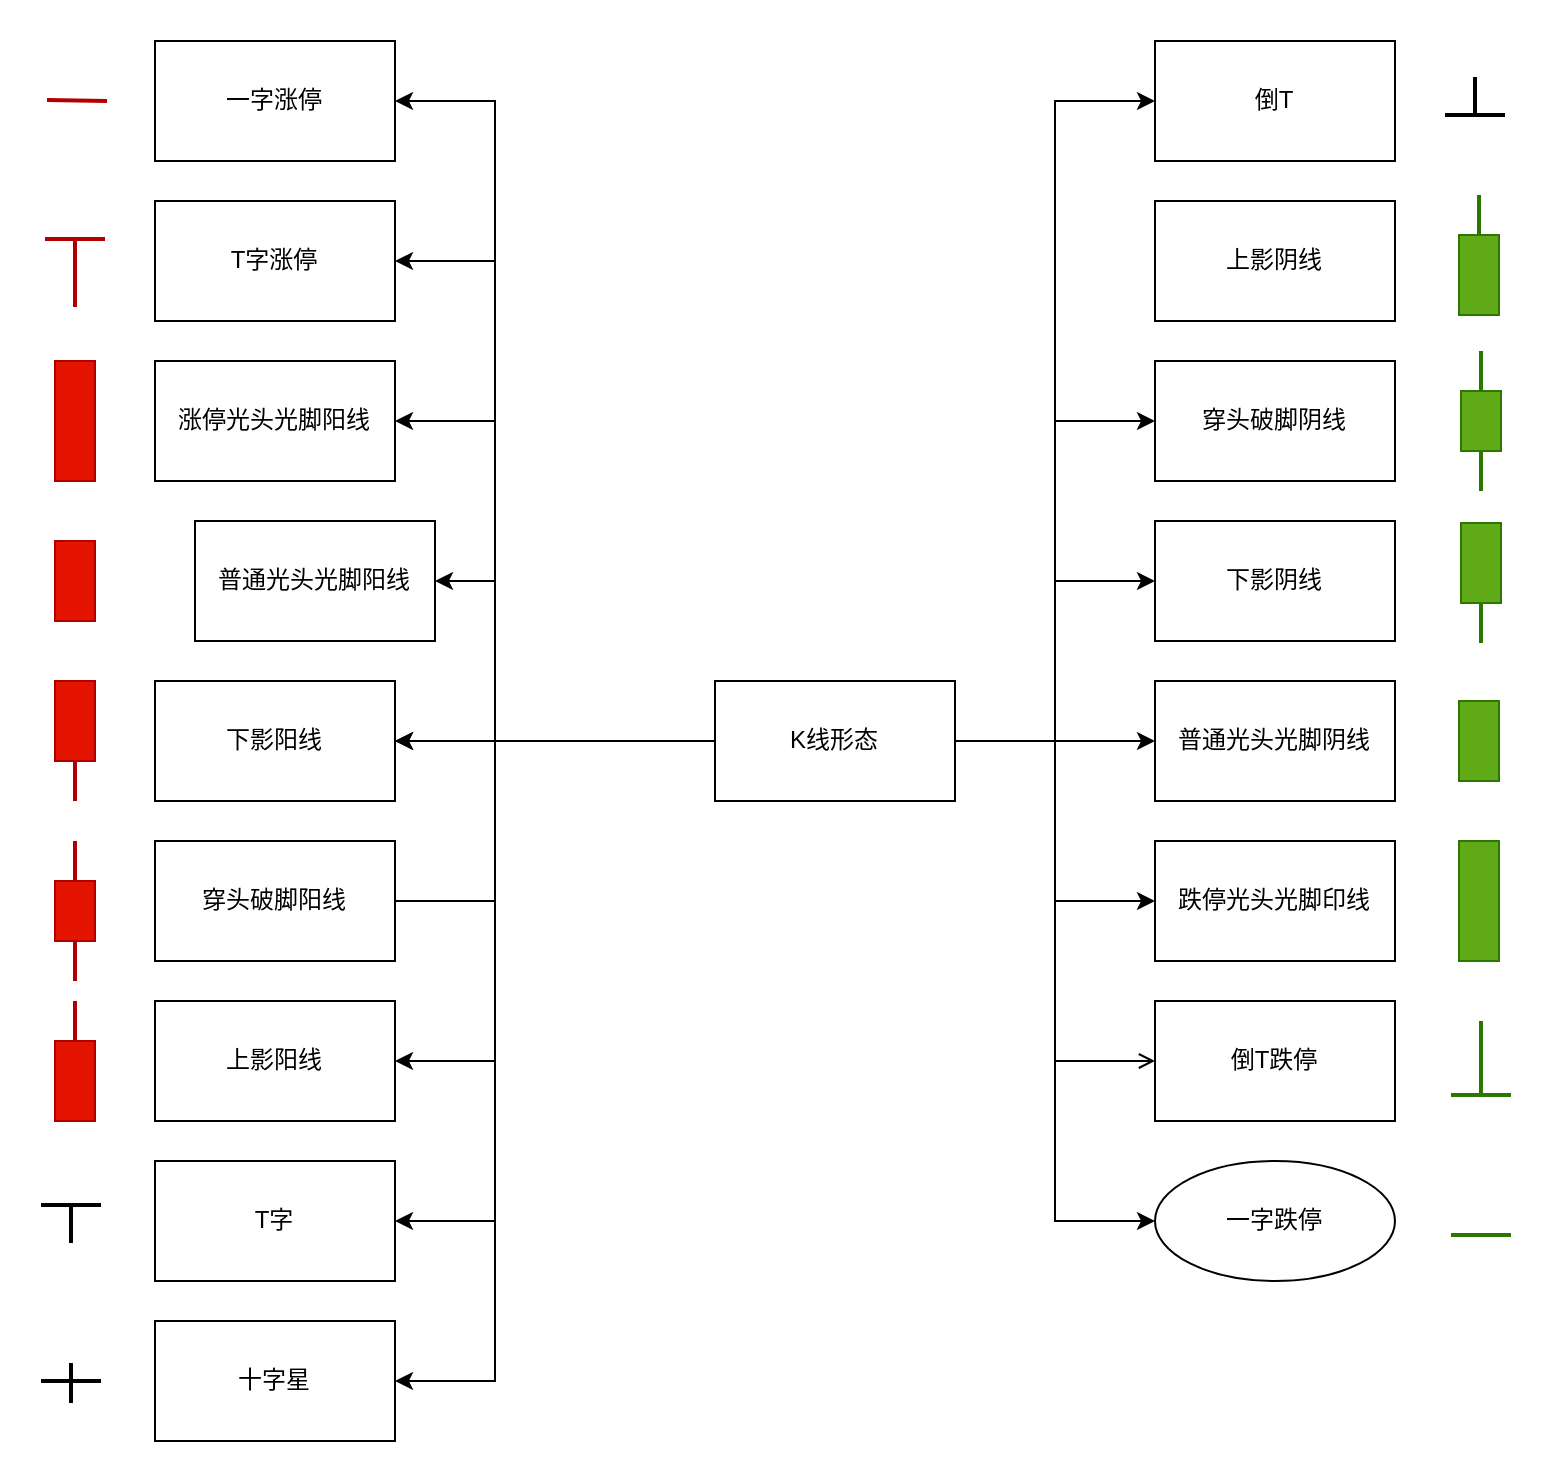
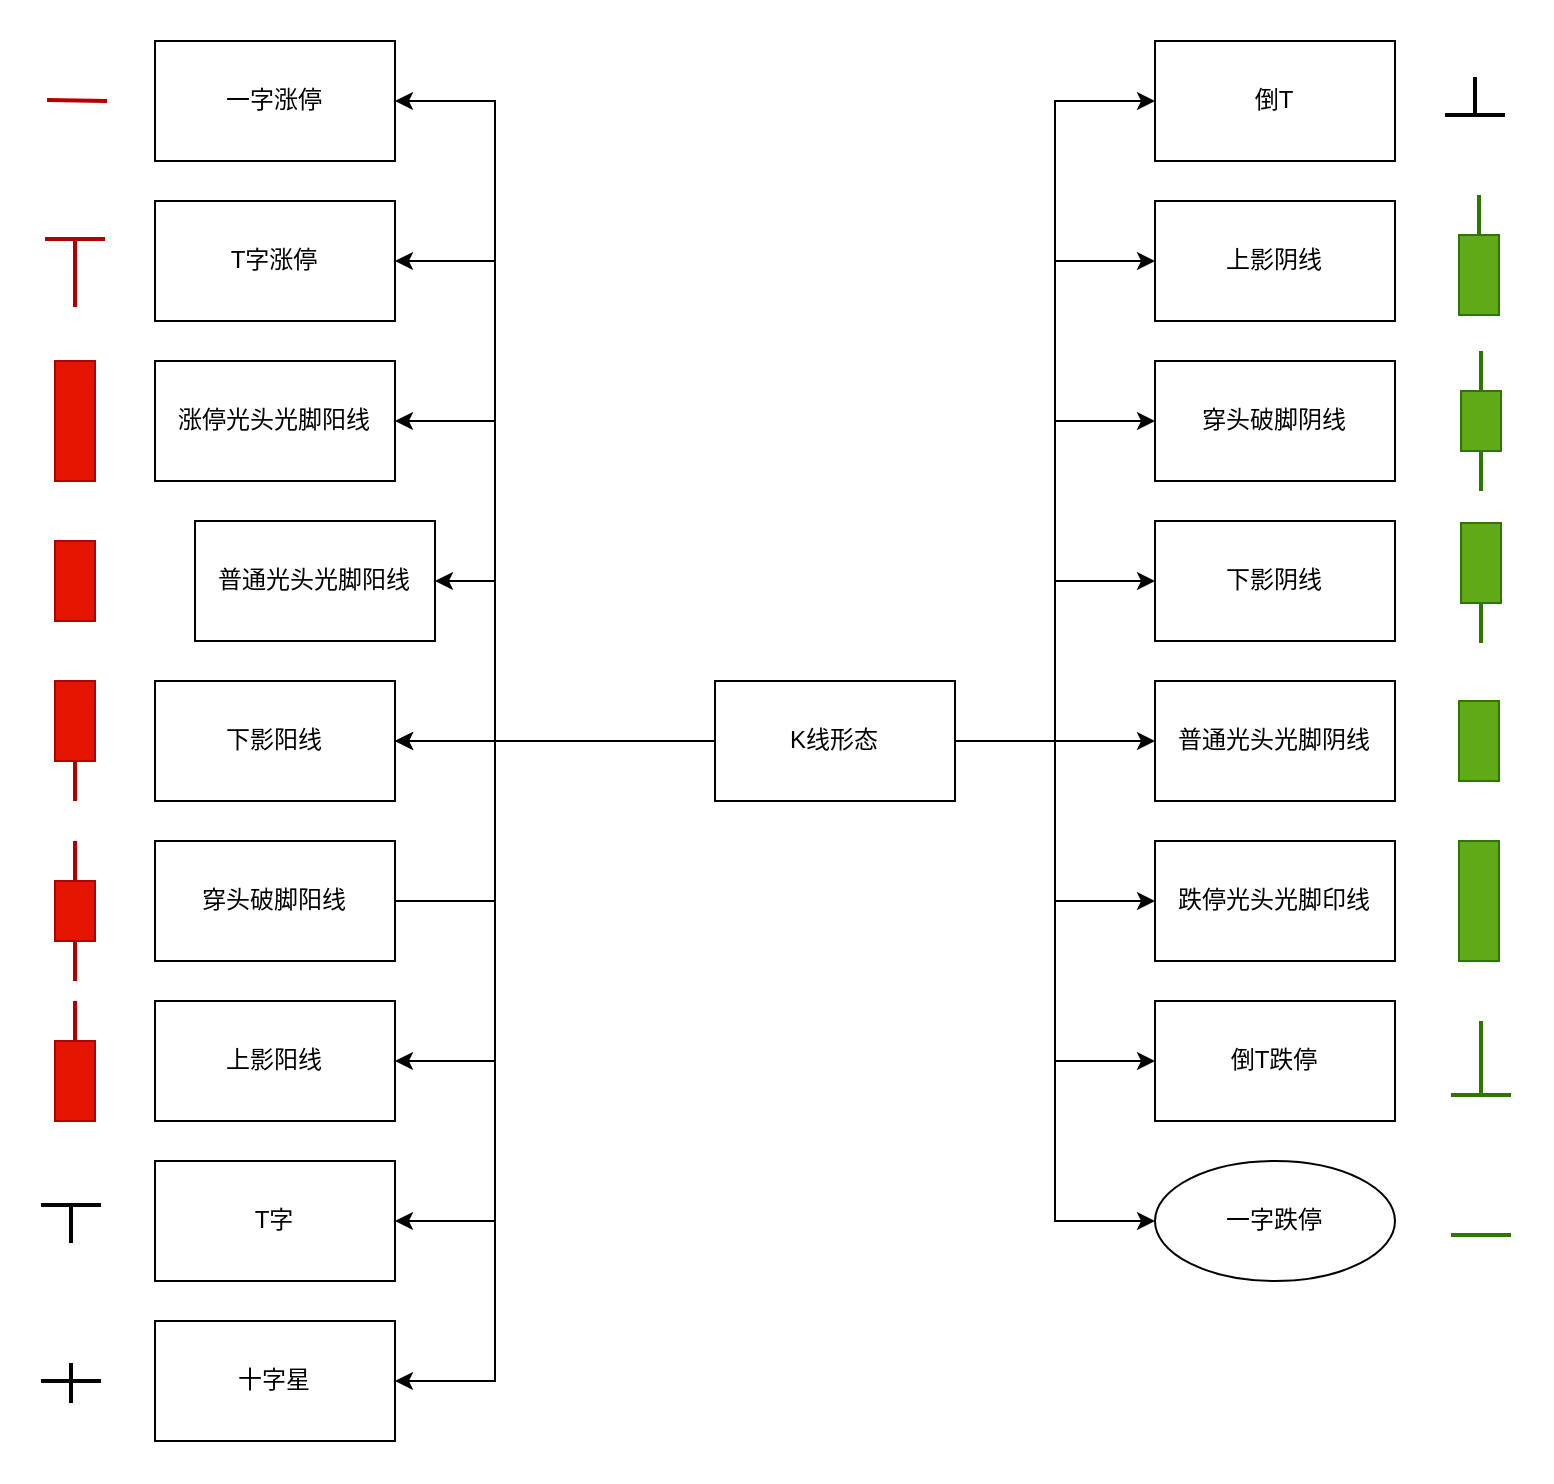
+ <mxCell id="14" style="edgeStyle=orthogonalEdgeStyle;rounded=0;orthogonalLoop=1;jettySize=auto;html=1;entryX=0;entryY=0.5;entryDx=0;entryDy=0;" parent="1" source="19" target="47" edge="1"><mxGeometry relative="1" as="geometry" /></mxCell>
- <mxCell id="17" style="edgeStyle=orthogonalEdgeStyle;rounded=0;orthogonalLoop=1;jettySize=auto;html=1;entryX=0;entryY=0.5;entryDx=0;entryDy=0;endArrow=open;" parent="1" source="19" target="51" edge="1"><mxGeometry relative="1" as="geometry" /></mxCell>
+ <mxCell id="17" style="edgeStyle=orthogonalEdgeStyle;rounded=0;orthogonalLoop=1;jettySize=auto;html=1;entryX=0;entryY=0.5;entryDx=0;entryDy=0;" parent="1" source="19" target="51" edge="1"><mxGeometry relative="1" as="geometry" /></mxCell>
